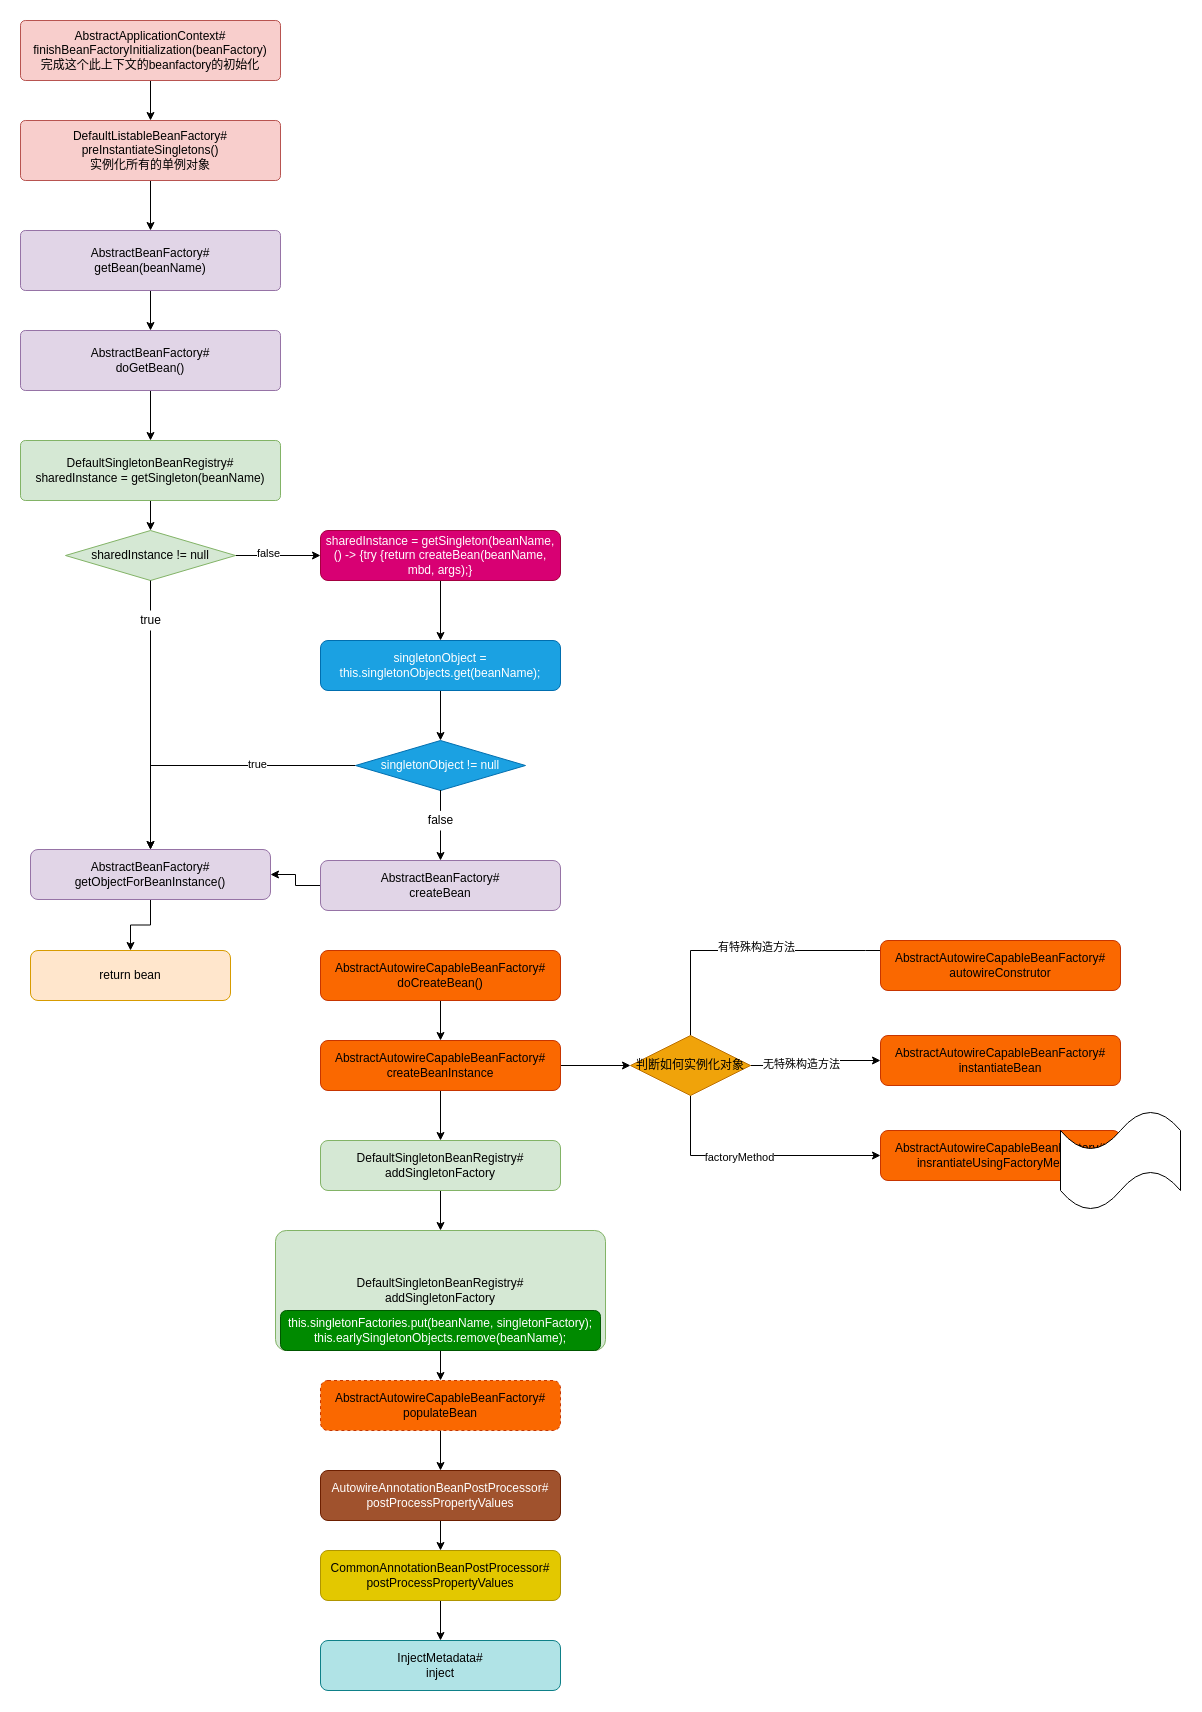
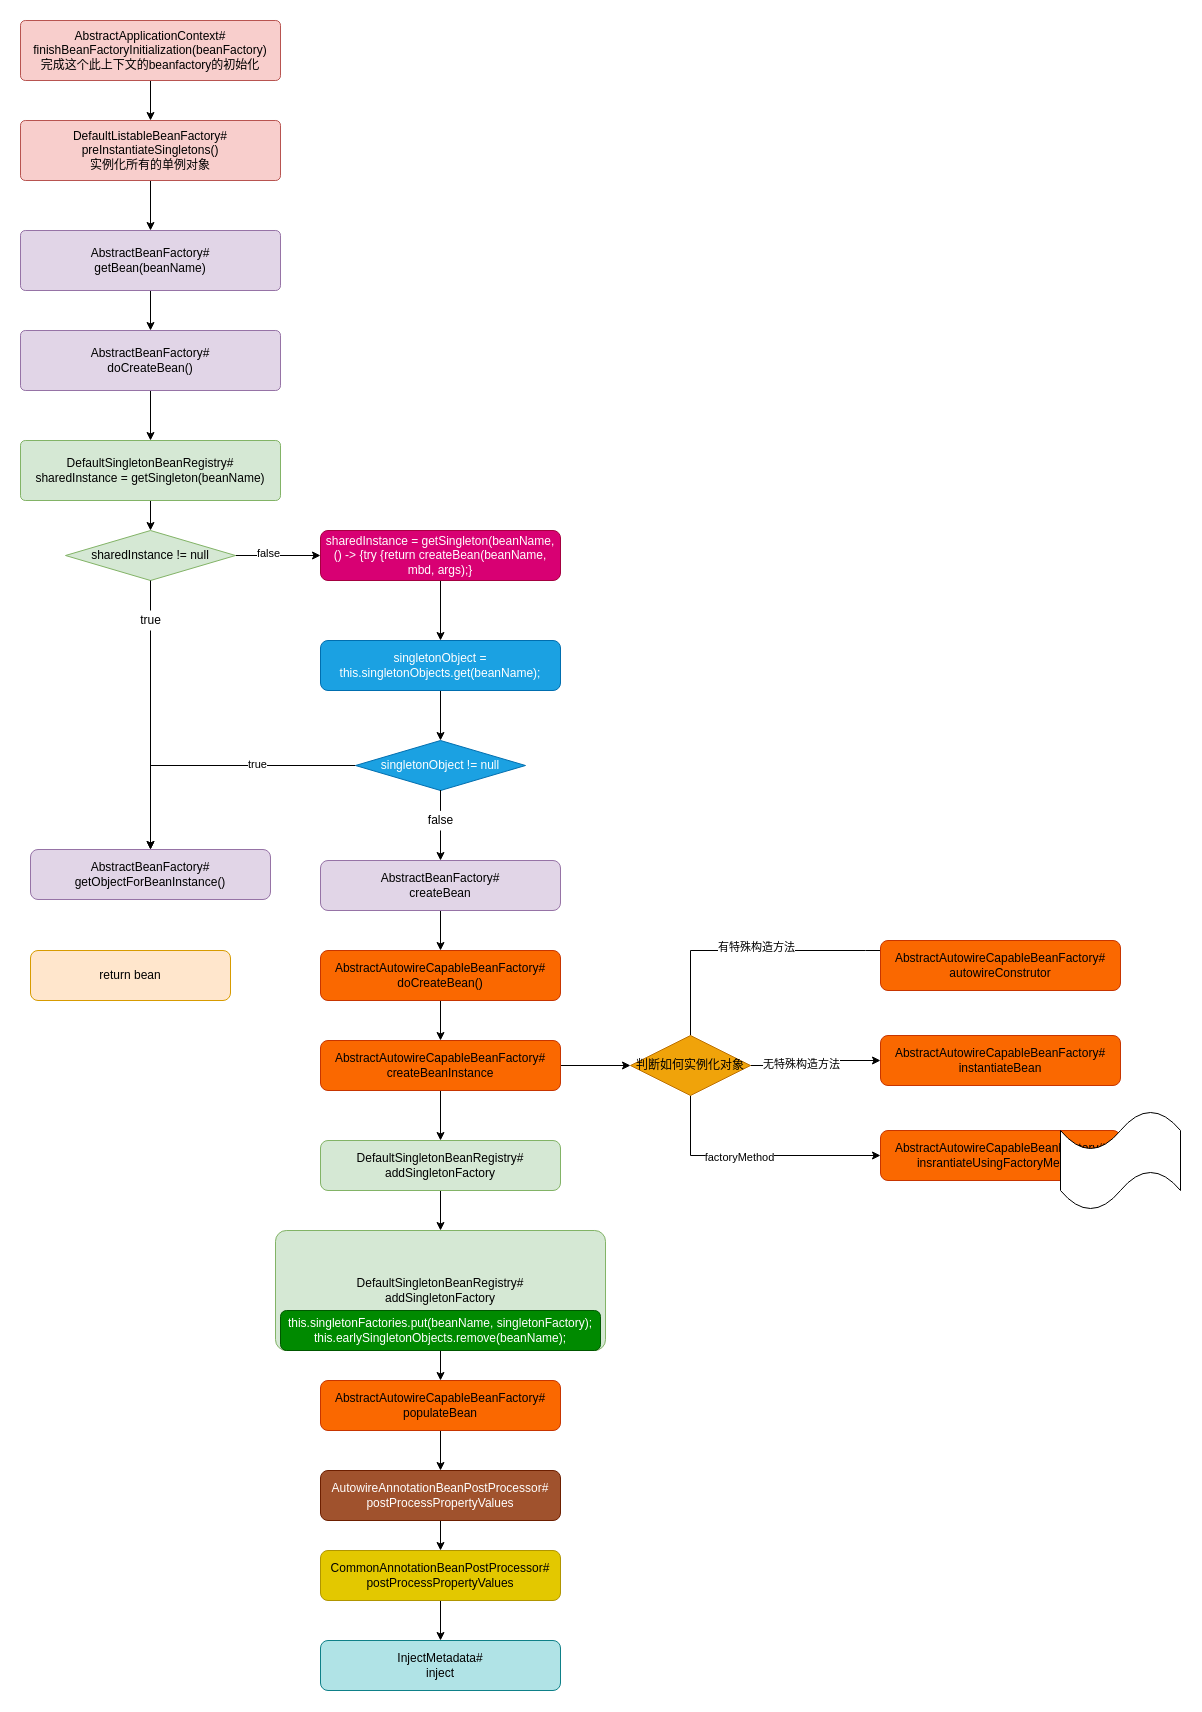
- <mxCell id="11" value="AbstractBeanFactory#&lt;br&gt;doGetBean()" style="rounded=1;whiteSpace=wrap;html=1;arcSize=8;fillColor=#e1d5e7;strokeColor=#9673a6;" vertex="1" parent="1"><mxGeometry x="20" y="330" width="260" height="60" as="geometry" /></mxCell>
+ <mxCell id="11" value="AbstractBeanFactory#&lt;br&gt;doCreateBean()" style="rounded=1;whiteSpace=wrap;html=1;arcSize=8;fillColor=#e1d5e7;strokeColor=#9673a6;" vertex="1" parent="1"><mxGeometry x="20" y="330" width="260" height="60" as="geometry" /></mxCell>
- <mxCell id="24" style="edgeStyle=orthogonalEdgeStyle;rounded=0;orthogonalLoop=1;jettySize=auto;html=1;" edge="1" parent="1" source="25" target="29"><mxGeometry relative="1" as="geometry" /></mxCell>
+ <mxCell id="24" style="edgeStyle=orthogonalEdgeStyle;rounded=0;orthogonalLoop=1;jettySize=auto;html=1;entryX=0.5;entryY=0;entryDx=0;entryDy=0;" edge="1" parent="1" source="25" target="27"><mxGeometry relative="1" as="geometry" /></mxCell>
- <mxCell id="28" style="edgeStyle=orthogonalEdgeStyle;rounded=0;orthogonalLoop=1;jettySize=auto;html=1;entryX=0.5;entryY=0;entryDx=0;entryDy=0;" edge="1" parent="1" source="29" target="30"><mxGeometry relative="1" as="geometry" /></mxCell>
- <mxCell id="44" value="AbstractAutowireCapableBeanFactory#&lt;br&gt;populateBean" style="rounded=1;whiteSpace=wrap;html=1;fillColor=#fa6800;strokeColor=#C73500;fontColor=#000000;dashed=1;" vertex="1" parent="1"><mxGeometry x="320" y="1380" width="240" height="50" as="geometry" /></mxCell>
+ <mxCell id="44" value="AbstractAutowireCapableBeanFactory#&lt;br&gt;populateBean" style="rounded=1;whiteSpace=wrap;html=1;fillColor=#fa6800;strokeColor=#C73500;fontColor=#000000;" vertex="1" parent="1"><mxGeometry x="320" y="1380" width="240" height="50" as="geometry" /></mxCell>
